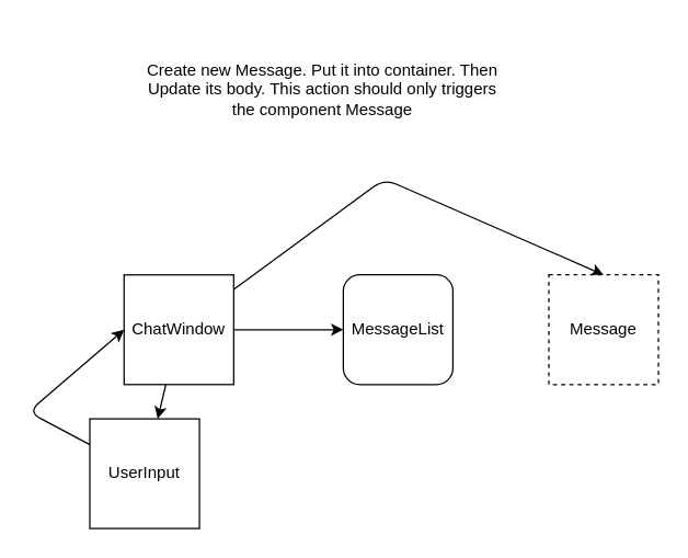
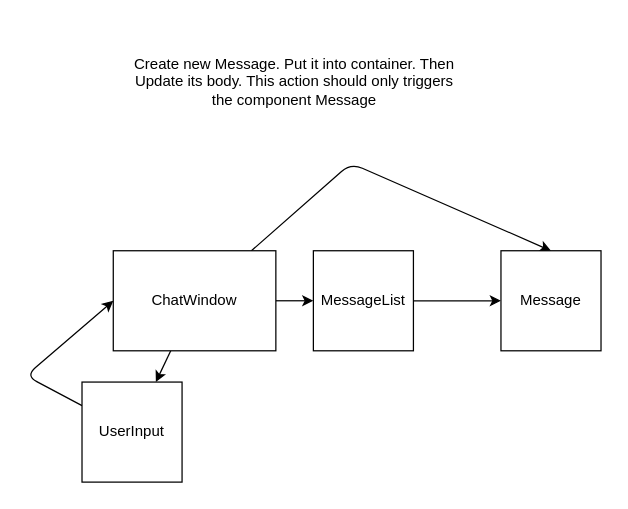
- <mxCell id="5" value="ChatWindow" style="whiteSpace=wrap;html=1;aspect=fixed;" vertex="1" parent="1"><mxGeometry x="90" y="200" width="80" height="80" as="geometry" /></mxCell>
+ <mxCell id="5" value="ChatWindow" style="whiteSpace=wrap;html=1;aspect=fixed;" vertex="1" parent="1"><mxGeometry x="90" y="200" width="130" height="80" as="geometry" /></mxCell>
- <mxCell id="7" value="MessageList" style="whiteSpace=wrap;html=1;aspect=fixed;rounded=1;" vertex="1" parent="1"><mxGeometry x="250" y="200" width="80" height="80" as="geometry" /></mxCell>
+ <mxCell id="7" value="MessageList" style="whiteSpace=wrap;html=1;aspect=fixed;" vertex="1" parent="1"><mxGeometry x="250" y="200" width="80" height="80" as="geometry" /></mxCell>
+ <mxCell id="6" style="edgeStyle=none;html=1;" edge="1" parent="1" source="7" target="8"><mxGeometry relative="1" as="geometry"><mxPoint x="450" y="240" as="targetPoint" /></mxGeometry></mxCell>
- <mxCell id="8" value="Message" style="whiteSpace=wrap;html=1;aspect=fixed;dashed=1;" vertex="1" parent="1"><mxGeometry x="400" y="200" width="80" height="80" as="geometry" /></mxCell>
+ <mxCell id="8" value="Message" style="whiteSpace=wrap;html=1;aspect=fixed;" vertex="1" parent="1"><mxGeometry x="400" y="200" width="80" height="80" as="geometry" /></mxCell>
